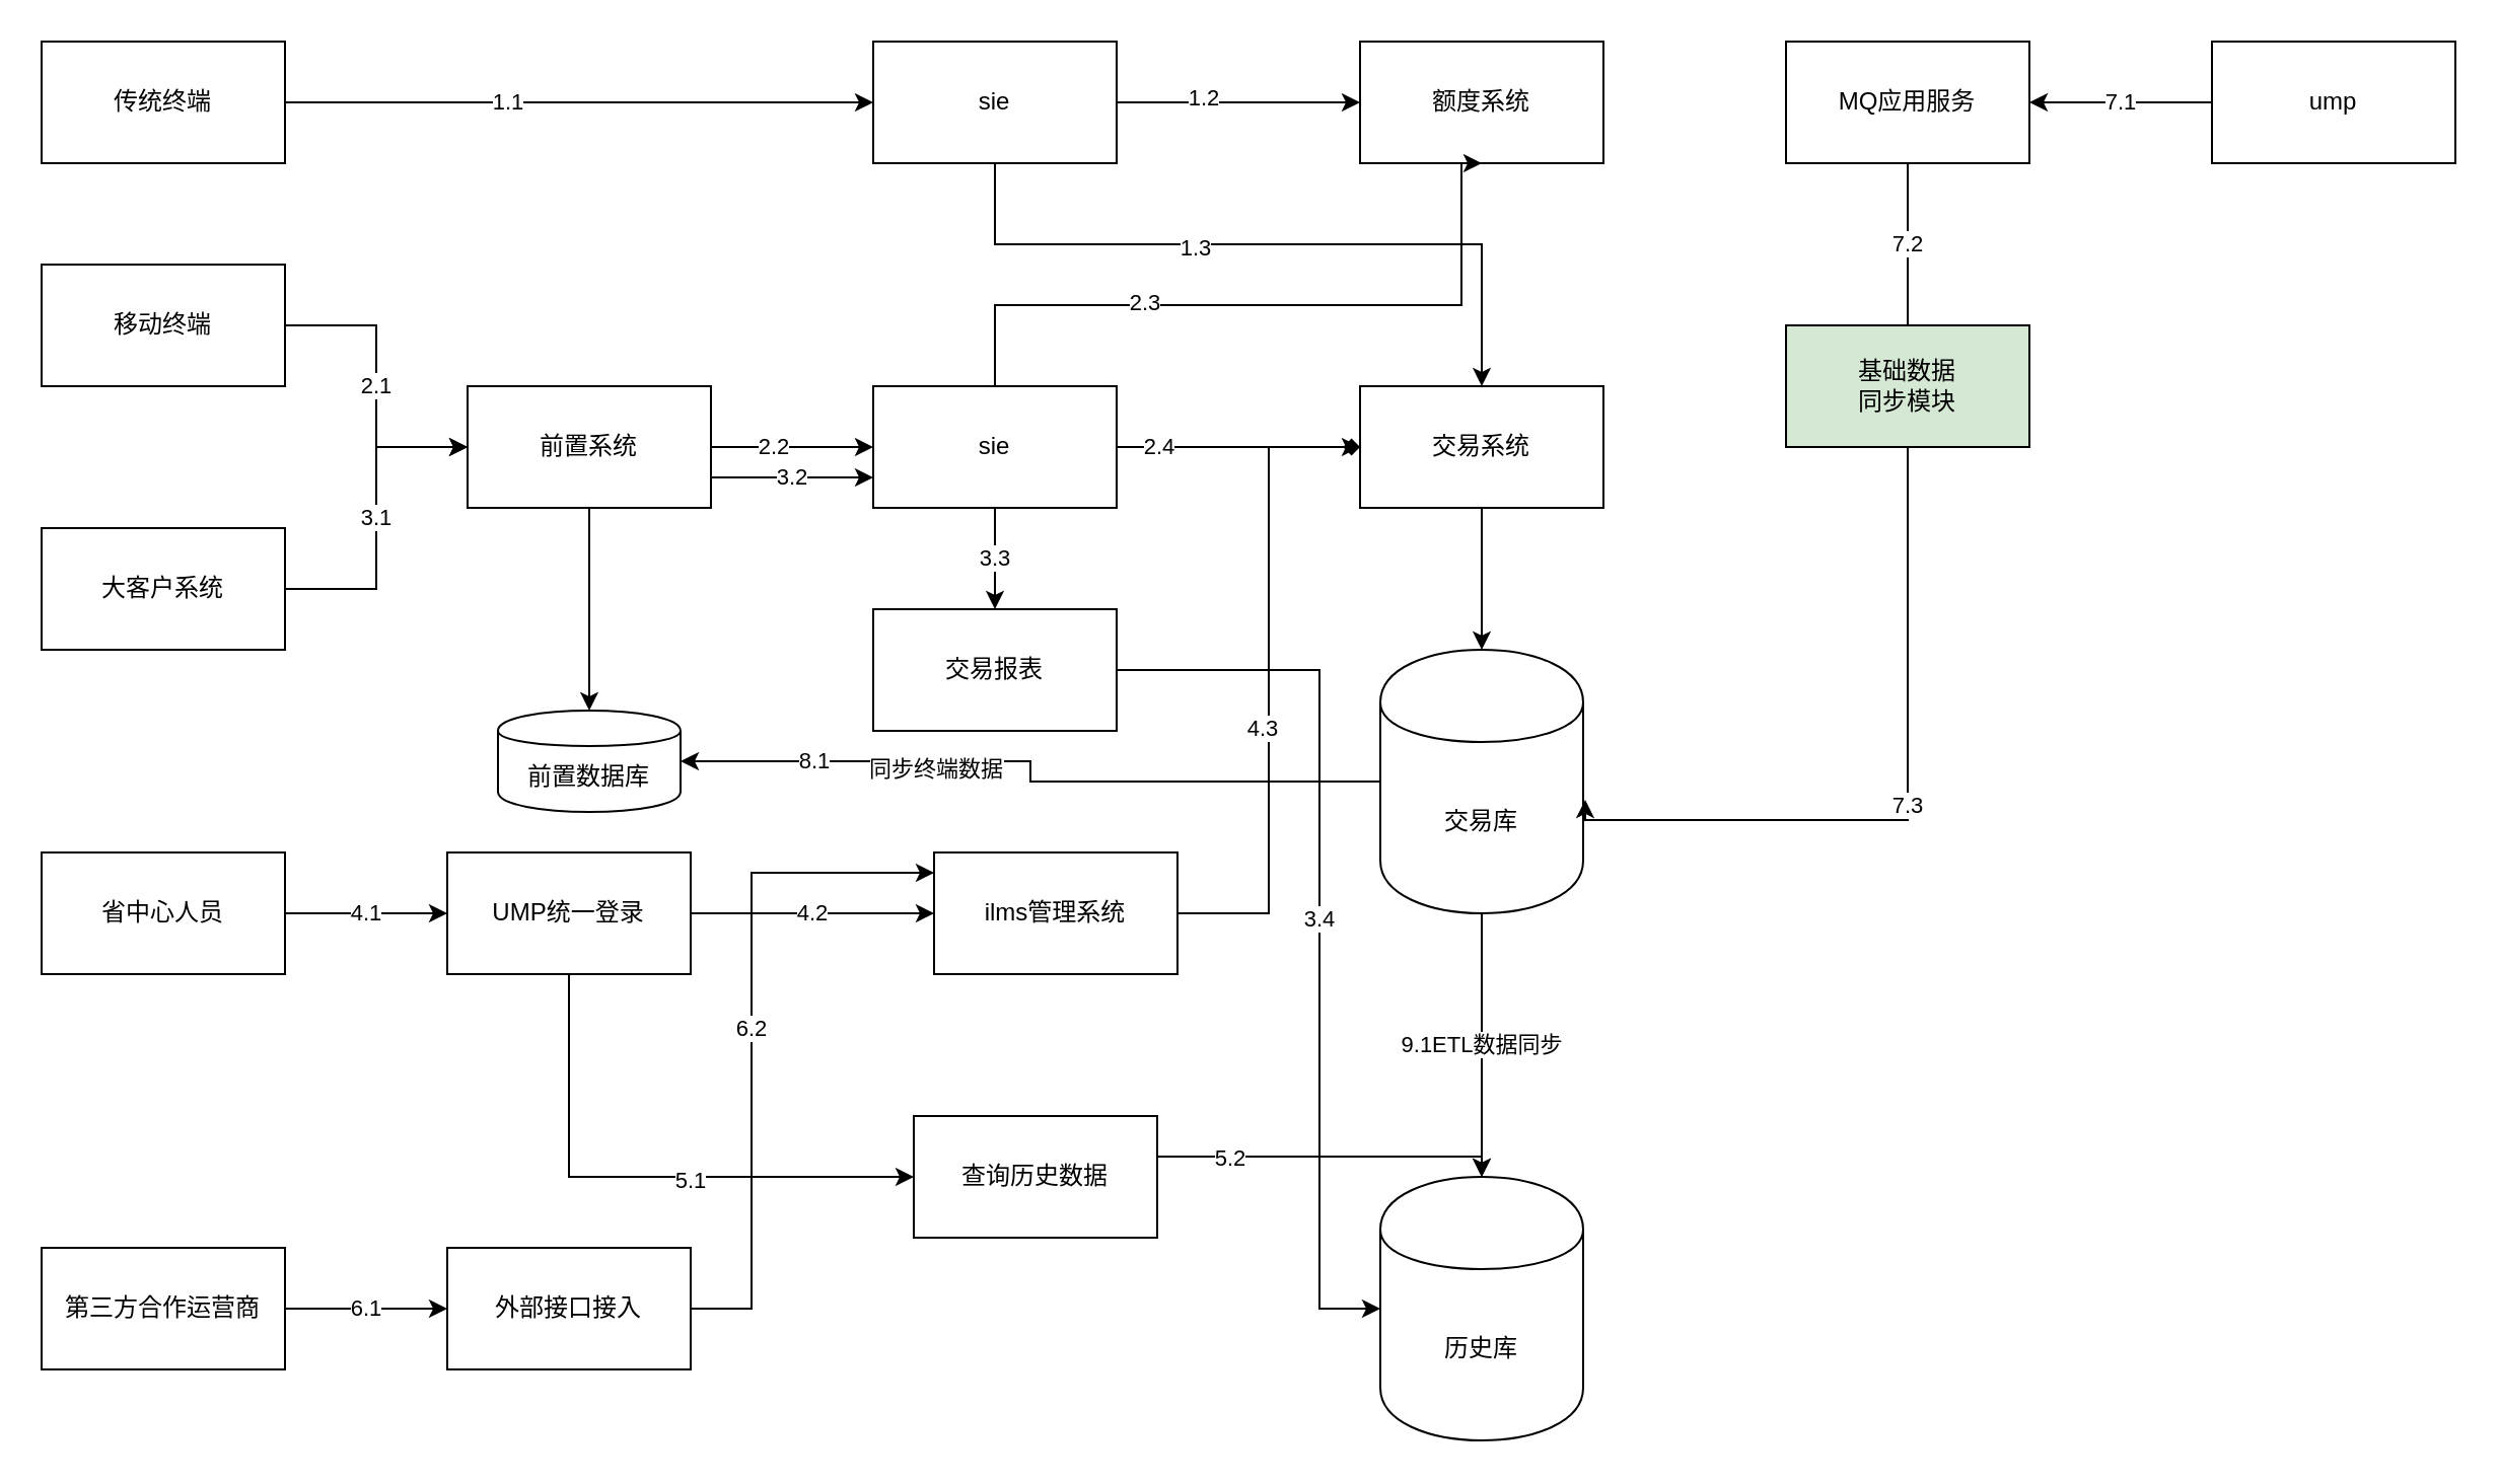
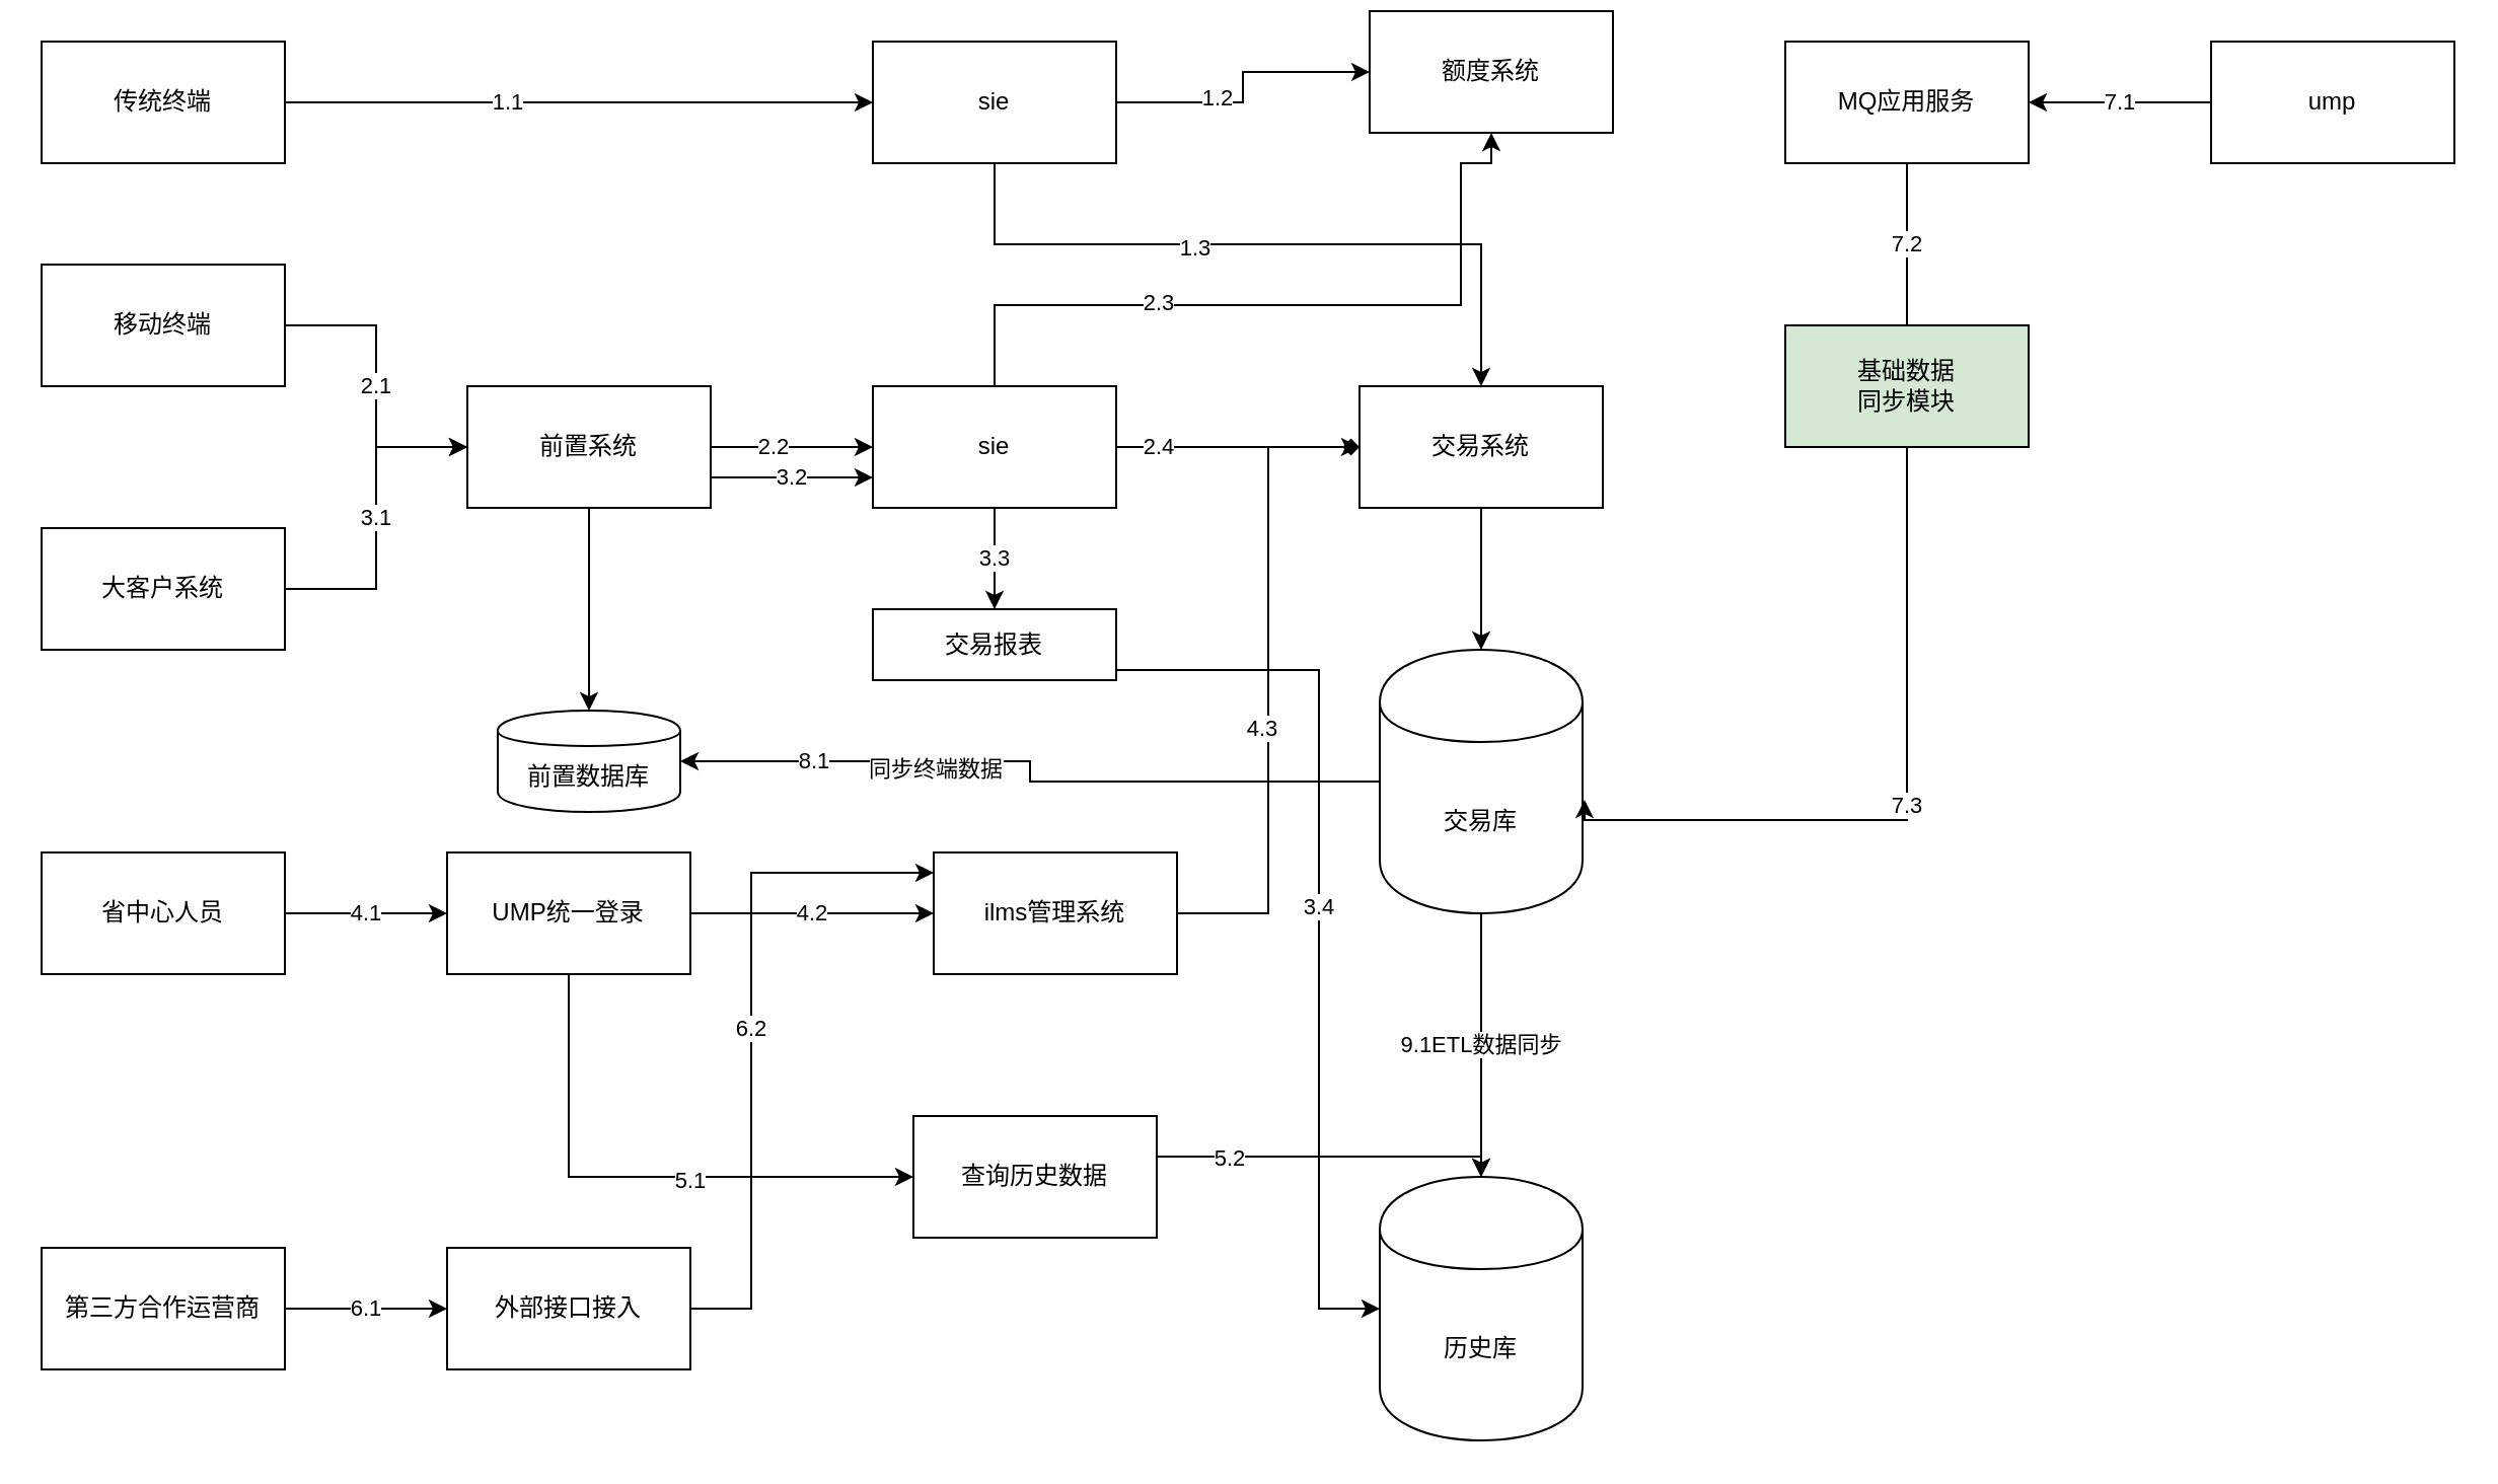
- <mxCell id="10" value="&lt;font style=&quot;vertical-align: inherit&quot;&gt;&lt;font style=&quot;vertical-align: inherit&quot;&gt;&lt;font style=&quot;vertical-align: inherit&quot;&gt;&lt;font style=&quot;vertical-align: inherit&quot;&gt;额度系统&lt;/font&gt;&lt;/font&gt;&lt;/font&gt;&lt;/font&gt;" style="rounded=0;whiteSpace=wrap;html=1;" vertex="1" parent="1"><mxGeometry x="670" y="20" width="120" height="60" as="geometry" /></mxCell>
+ <mxCell id="10" value="&lt;font style=&quot;vertical-align: inherit&quot;&gt;&lt;font style=&quot;vertical-align: inherit&quot;&gt;&lt;font style=&quot;vertical-align: inherit&quot;&gt;&lt;font style=&quot;vertical-align: inherit&quot;&gt;额度系统&lt;/font&gt;&lt;/font&gt;&lt;/font&gt;&lt;/font&gt;" style="rounded=0;whiteSpace=wrap;html=1;" vertex="1" parent="1"><mxGeometry x="675" y="5" width="120" height="60" as="geometry" /></mxCell>
- <mxCell id="51" value="&lt;font style=&quot;vertical-align: inherit&quot;&gt;&lt;font style=&quot;vertical-align: inherit&quot;&gt;&lt;font style=&quot;vertical-align: inherit&quot;&gt;&lt;font style=&quot;vertical-align: inherit&quot;&gt;交易报表&lt;/font&gt;&lt;/font&gt;&lt;/font&gt;&lt;/font&gt;" style="rounded=0;whiteSpace=wrap;html=1;" vertex="1" parent="1"><mxGeometry x="430" y="300" width="120" height="60" as="geometry" /></mxCell>
+ <mxCell id="51" value="&lt;font style=&quot;vertical-align: inherit&quot;&gt;&lt;font style=&quot;vertical-align: inherit&quot;&gt;&lt;font style=&quot;vertical-align: inherit&quot;&gt;&lt;font style=&quot;vertical-align: inherit&quot;&gt;交易报表&lt;/font&gt;&lt;/font&gt;&lt;/font&gt;&lt;/font&gt;" style="rounded=0;whiteSpace=wrap;html=1;" vertex="1" parent="1"><mxGeometry x="430" y="300" width="120" height="35" as="geometry" /></mxCell>
